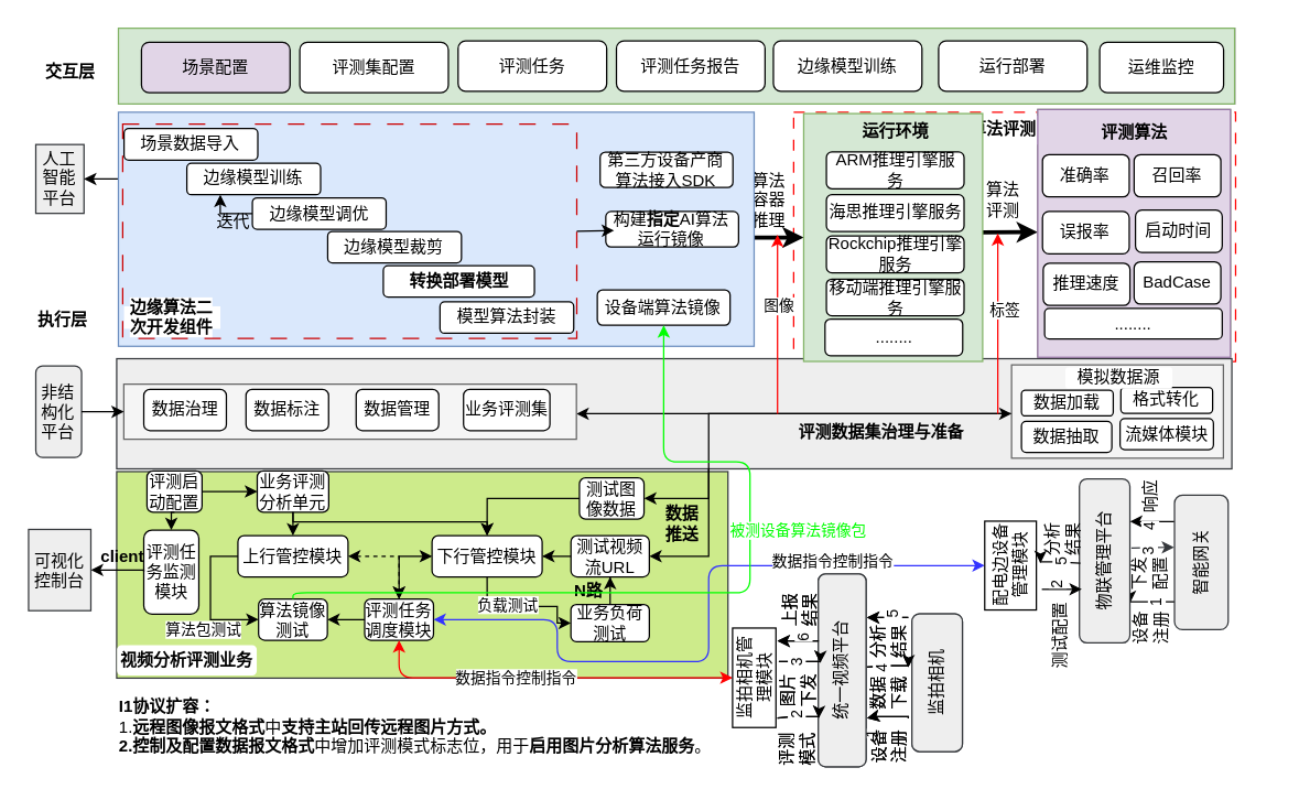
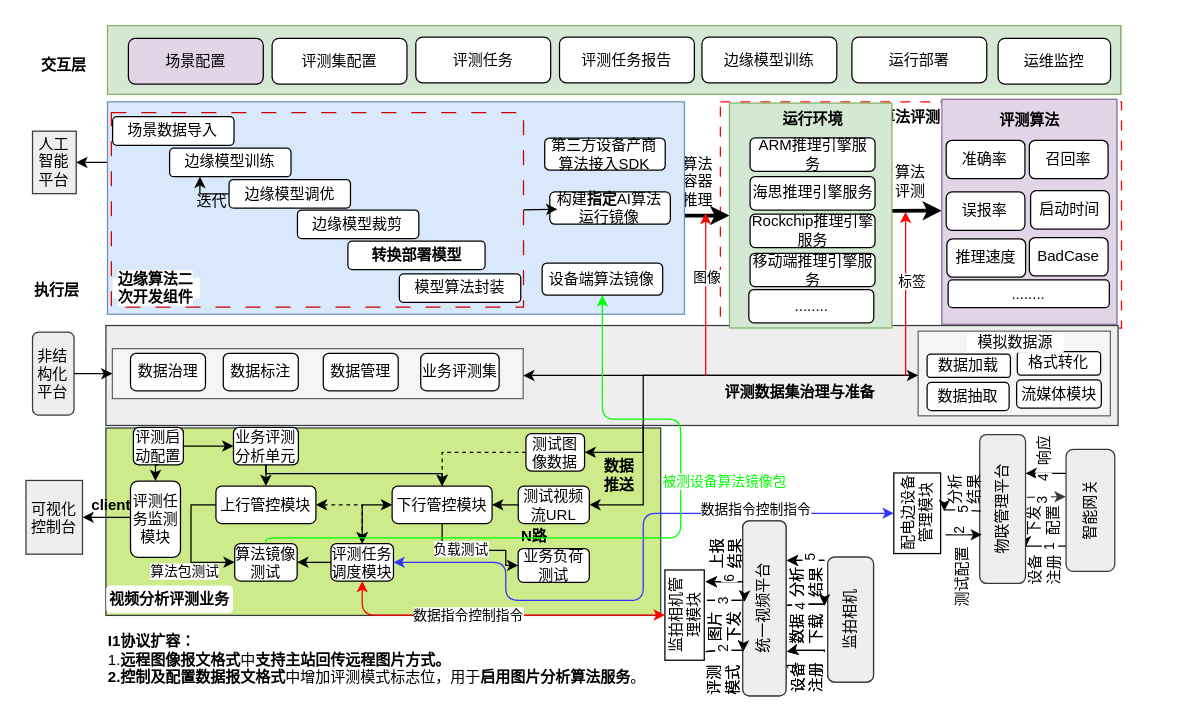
- <mxCell id="30" style="edgeStyle=orthogonalEdgeStyle;rounded=0;orthogonalLoop=1;jettySize=auto;html=1;exitX=0;exitY=0.5;exitDx=0;exitDy=0;entryX=0.5;entryY=0;entryDx=0;entryDy=0;" edge="1" parent="2" source="24" target="29"><mxGeometry relative="1" as="geometry" /></mxCell>
+ <mxCell id="30" style="edgeStyle=orthogonalEdgeStyle;rounded=0;orthogonalLoop=1;jettySize=auto;html=1;exitX=0;exitY=0.5;exitDx=0;exitDy=0;entryX=0.5;entryY=0;entryDx=0;entryDy=0;dashed=1;" edge="1" parent="2" source="24" target="29"><mxGeometry relative="1" as="geometry" /></mxCell>
- <mxCell id="40" style="edgeStyle=orthogonalEdgeStyle;rounded=0;orthogonalLoop=1;jettySize=auto;html=1;entryX=0.5;entryY=1;entryDx=0;entryDy=0;" edge="1" parent="2" source="41" target="25"><mxGeometry relative="1" as="geometry" /></mxCell>
